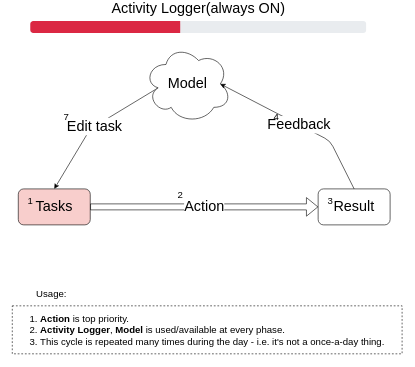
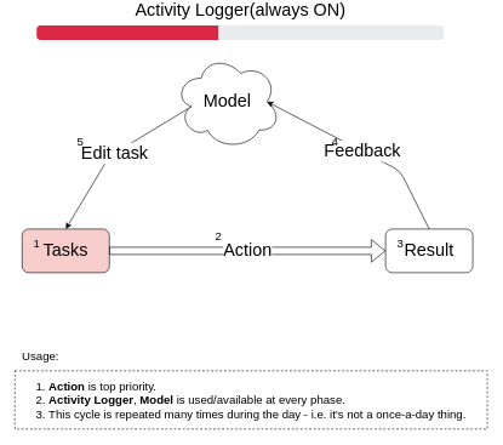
- <mxCell id="14" value="7" style="text;html=1;align=center;verticalAlign=middle;resizable=0;points=[];autosize=1;fontSize=16;" parent="1" vertex="1"><mxGeometry x="100" y="170" width="20" height="20" as="geometry" /></mxCell>
+ <mxCell id="14" value="5" style="text;html=1;align=center;verticalAlign=middle;resizable=0;points=[];autosize=1;fontSize=16;" parent="1" vertex="1"><mxGeometry x="100" y="170" width="20" height="20" as="geometry" /></mxCell>
- <mxCell id="15" value="Usage:" style="text;html=1;align=center;verticalAlign=middle;resizable=0;points=[];autosize=1;fontSize=16;" parent="1" vertex="1"><mxGeometry x="50" y="465" width="70" height="20" as="geometry" /></mxCell>
+ <mxCell id="15" value="Usage:" style="text;html=1;align=center;verticalAlign=middle;resizable=0;points=[];autosize=1;fontSize=16;" parent="1" vertex="1"><mxGeometry x="20" y="465" width="70" height="20" as="geometry" /></mxCell>
